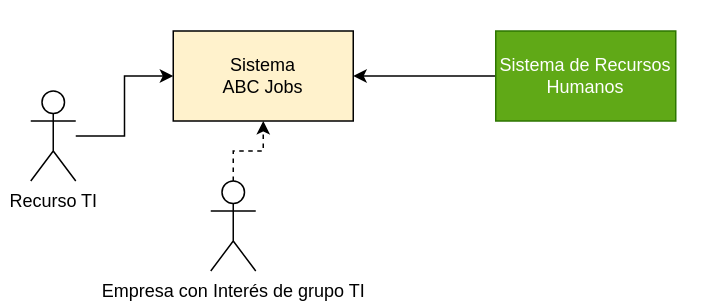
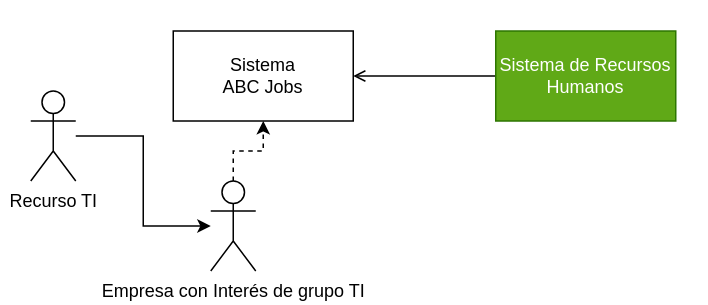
- <mxCell id="2" value="Sistema&lt;br&gt;ABC Jobs" style="rounded=0;whiteSpace=wrap;html=1;fillColor=#fff2cc;" vertex="1" parent="1"><mxGeometry x="115" y="20" width="120" height="60" as="geometry" /></mxCell>
+ <mxCell id="2" value="Sistema&lt;br&gt;ABC Jobs" style="rounded=0;whiteSpace=wrap;html=1;" vertex="1" parent="1"><mxGeometry x="115" y="20" width="120" height="60" as="geometry" /></mxCell>
- <mxCell id="7" style="edgeStyle=orthogonalEdgeStyle;rounded=0;orthogonalLoop=1;jettySize=auto;html=1;" edge="1" parent="1" source="8" target="2"><mxGeometry relative="1" as="geometry" /></mxCell>
+ <mxCell id="7" style="edgeStyle=orthogonalEdgeStyle;rounded=0;orthogonalLoop=1;jettySize=auto;html=1;endArrow=open;" edge="1" parent="1" source="8" target="2"><mxGeometry relative="1" as="geometry" /></mxCell>
- <mxCell id="3" style="edgeStyle=orthogonalEdgeStyle;rounded=0;orthogonalLoop=1;jettySize=auto;html=1;" edge="1" parent="1" source="4" target="2"><mxGeometry relative="1" as="geometry" /></mxCell>
+ <mxCell id="3" style="edgeStyle=orthogonalEdgeStyle;rounded=0;orthogonalLoop=1;jettySize=auto;html=1;" edge="1" parent="1" source="4" target="6"><mxGeometry relative="1" as="geometry" /></mxCell>
